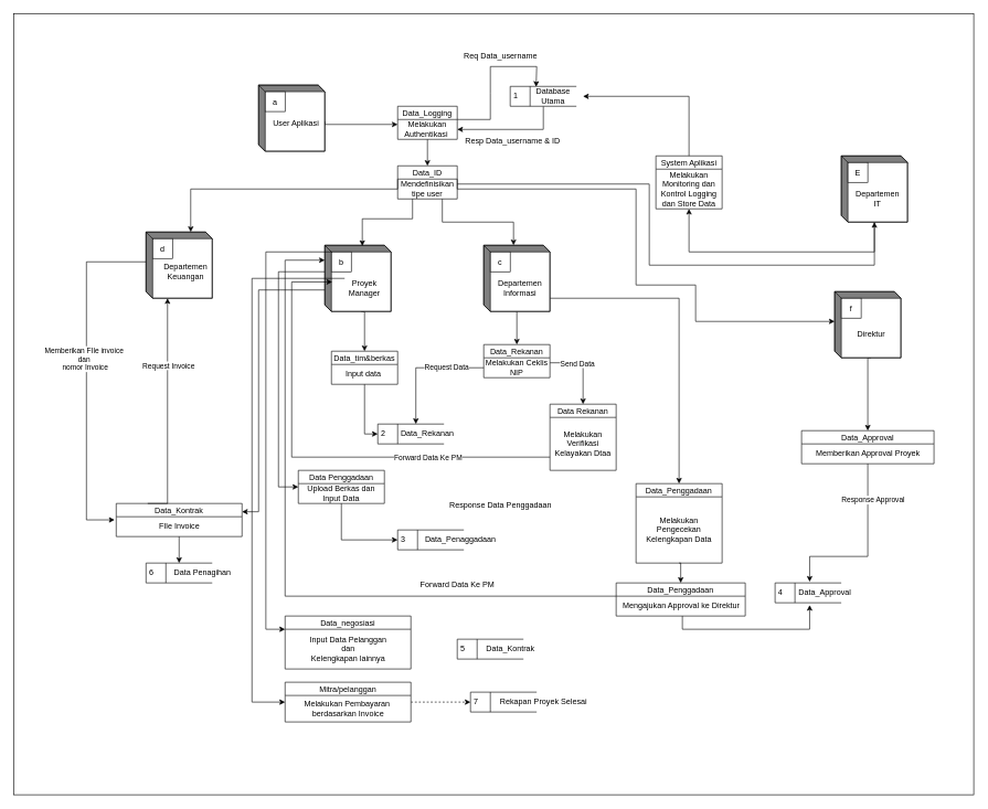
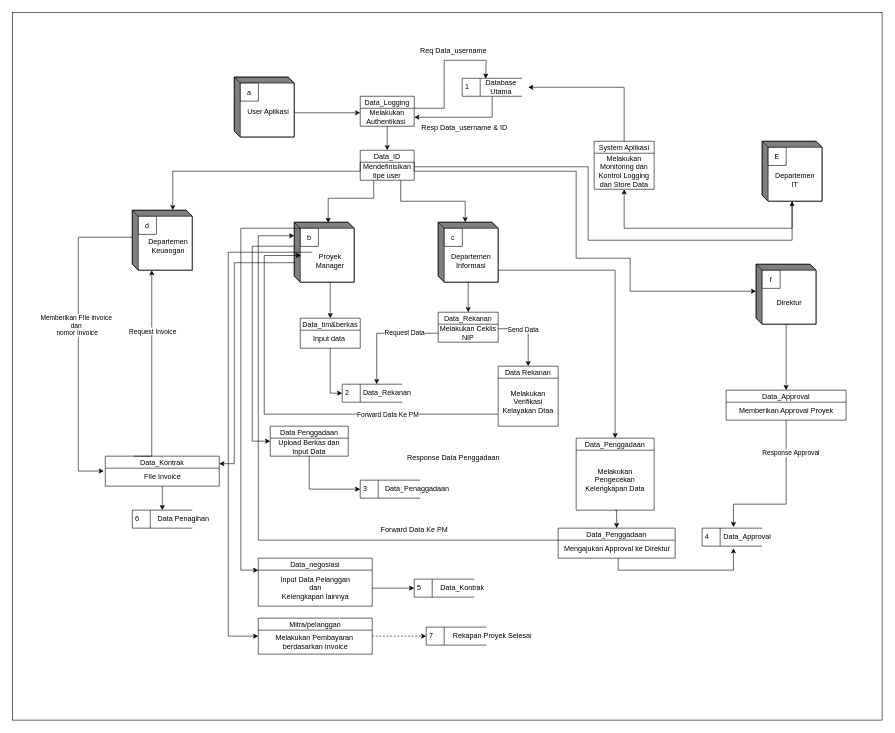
+ <mxCell id="86" style="edgeStyle=orthogonalEdgeStyle;rounded=0;orthogonalLoop=1;jettySize=auto;html=1;entryX=0;entryY=0.5;entryDx=0;entryDy=0;" edge="1" parent="1" source="83" target="84"><mxGeometry relative="1" as="geometry" /></mxCell>
